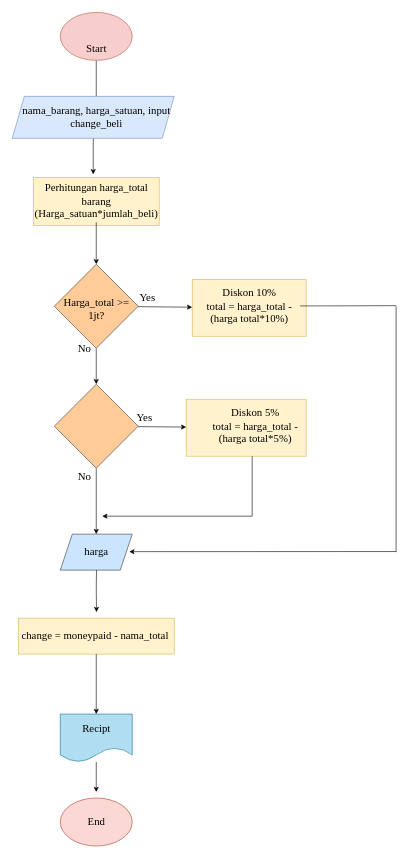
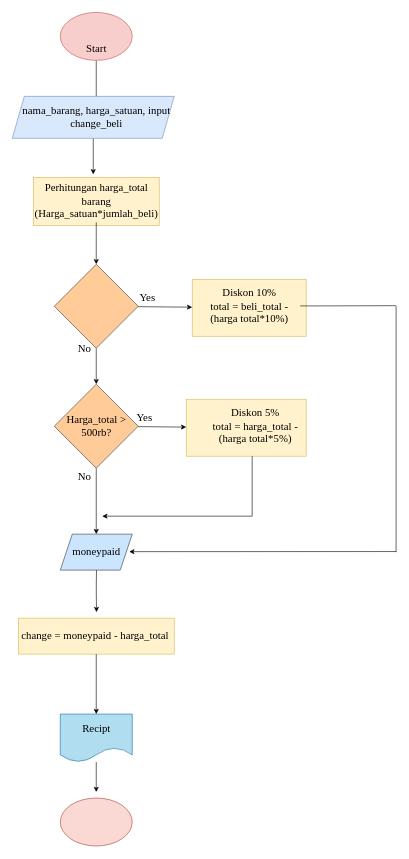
- <mxCell id="23" value="&lt;font color=&quot;#000000&quot;&gt;Diskon 10%&lt;br&gt;total = harga_total - &lt;br&gt;(harga total*10%)&lt;/font&gt;" style="text;html=1;resizable=0;autosize=1;align=center;verticalAlign=middle;points=[];fillColor=none;strokeColor=none;rounded=0;fontFamily=Times New Roman;fontSize=18;" parent="1" vertex="1"><mxGeometry x="335" y="475" width="160" height="70" as="geometry" /></mxCell>
+ <mxCell id="23" value="&lt;font color=&quot;#000000&quot;&gt;Diskon 10%&lt;br&gt;total = beli_total - &lt;br&gt;(harga total*10%)&lt;/font&gt;" style="text;html=1;resizable=0;autosize=1;align=center;verticalAlign=middle;points=[];fillColor=none;strokeColor=none;rounded=0;fontFamily=Times New Roman;fontSize=18;" parent="1" vertex="1"><mxGeometry x="335" y="475" width="160" height="70" as="geometry" /></mxCell>
- <mxCell id="18" value="&lt;font color=&quot;#000000&quot;&gt;Harga_total &amp;gt;= &lt;br&gt;1jt?&lt;/font&gt;" style="text;html=1;resizable=0;autosize=1;align=center;verticalAlign=middle;points=[];fillColor=none;strokeColor=none;rounded=0;fontFamily=Times New Roman;fontSize=18;" parent="1" vertex="1"><mxGeometry x="100" y="490" width="120" height="50" as="geometry" /></mxCell>
+ <mxCell id="20" value="&lt;font color=&quot;#000000&quot;&gt;Harga_total &amp;gt;&lt;br&gt;500rb?&lt;/font&gt;" style="text;html=1;resizable=0;autosize=1;align=center;verticalAlign=middle;points=[];fillColor=none;strokeColor=none;rounded=0;fontFamily=Times New Roman;fontSize=18;" parent="1" vertex="1"><mxGeometry x="105" y="685" width="110" height="50" as="geometry" /></mxCell>
- <mxCell id="35" value="&lt;font color=&quot;#000000&quot;&gt;harga&lt;/font&gt;" style="text;html=1;resizable=0;autosize=1;align=center;verticalAlign=middle;points=[];fillColor=none;strokeColor=none;rounded=0;fontFamily=Times New Roman;fontSize=18;" parent="1" vertex="1"><mxGeometry x="110" y="905" width="100" height="30" as="geometry" /></mxCell>
+ <mxCell id="35" value="&lt;font color=&quot;#000000&quot;&gt;moneypaid&lt;/font&gt;" style="text;html=1;resizable=0;autosize=1;align=center;verticalAlign=middle;points=[];fillColor=none;strokeColor=none;rounded=0;fontFamily=Times New Roman;fontSize=18;" parent="1" vertex="1"><mxGeometry x="110" y="905" width="100" height="30" as="geometry" /></mxCell>
- <mxCell id="29" value="&lt;font style=&quot;font-size: 18px&quot; face=&quot;Times New Roman&quot; color=&quot;#000000&quot;&gt;change = moneypaid - nama_total&amp;nbsp;&lt;/font&gt;" style="text;html=1;resizable=0;autosize=1;align=center;verticalAlign=middle;points=[];fillColor=none;strokeColor=none;rounded=0;" parent="1" vertex="1"><mxGeometry x="25" y="1050" width="270" height="20" as="geometry" /></mxCell>
+ <mxCell id="29" value="&lt;font style=&quot;font-size: 18px&quot; face=&quot;Times New Roman&quot; color=&quot;#000000&quot;&gt;change = moneypaid - harga_total&amp;nbsp;&lt;/font&gt;" style="text;html=1;resizable=0;autosize=1;align=center;verticalAlign=middle;points=[];fillColor=none;strokeColor=none;rounded=0;" parent="1" vertex="1"><mxGeometry x="25" y="1050" width="270" height="20" as="geometry" /></mxCell>
- <mxCell id="22" value="&lt;font color=&quot;#000000&quot;&gt;End&lt;/font&gt;" style="text;html=1;resizable=0;autosize=1;align=center;verticalAlign=middle;points=[];fillColor=none;strokeColor=none;rounded=0;fontFamily=Times New Roman;fontSize=18;" parent="1" vertex="1"><mxGeometry x="140" y="1355" width="40" height="30" as="geometry" /></mxCell>
